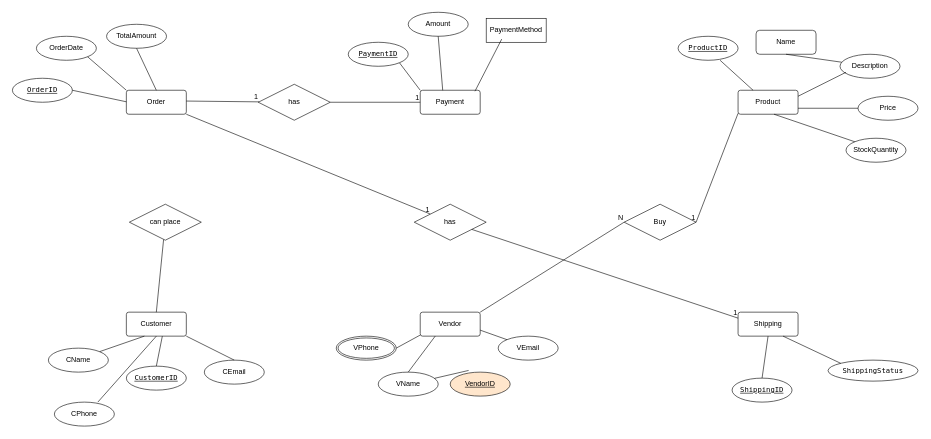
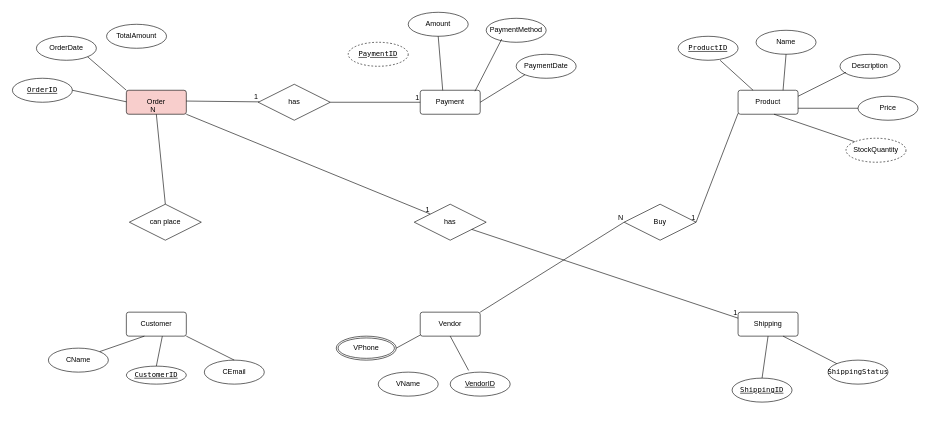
- <mxCell id="29" value="PaymentMethod" style="whiteSpace=wrap;html=1;align=center;rounded=0;" vertex="1" parent="1"><mxGeometry x="810" y="30" width="100" height="40" as="geometry" /></mxCell>
+ <mxCell id="29" value="PaymentMethod" style="ellipse;whiteSpace=wrap;html=1;align=center;" vertex="1" parent="1"><mxGeometry x="810" y="30" width="100" height="40" as="geometry" /></mxCell>
- <mxCell id="12" value="Name" style="whiteSpace=wrap;html=1;align=center;rounded=1;" vertex="1" parent="1"><mxGeometry x="1260" y="50" width="100" height="40" as="geometry" /></mxCell>
+ <mxCell id="12" value="Name" style="ellipse;whiteSpace=wrap;html=1;align=center;" vertex="1" parent="1"><mxGeometry x="1260" y="50" width="100" height="40" as="geometry" /></mxCell>
- <mxCell id="31" value="&lt;span style=&quot;font-family: monospace;&quot;&gt;PaymentID&lt;/span&gt;" style="ellipse;whiteSpace=wrap;html=1;align=center;fontStyle=4;" vertex="1" parent="1"><mxGeometry x="580" y="70" width="100" height="40" as="geometry" /></mxCell>
+ <mxCell id="31" value="&lt;span style=&quot;font-family: monospace;&quot;&gt;PaymentID&lt;/span&gt;" style="ellipse;whiteSpace=wrap;html=1;align=center;fontStyle=4;dashed=1;" vertex="1" parent="1"><mxGeometry x="580" y="70" width="100" height="40" as="geometry" /></mxCell>
- <mxCell id="18" value="" style="endArrow=none;html=1;rounded=0;exitX=0.5;exitY=1;exitDx=0;exitDy=0;" edge="1" parent="1" source="12" target="14"><mxGeometry relative="1" as="geometry"><mxPoint x="1320" y="90" as="sourcePoint" /><mxPoint x="1480" y="90" as="targetPoint" /></mxGeometry></mxCell>
+ <mxCell id="18" value="" style="endArrow=none;html=1;rounded=0;entryX=0.75;entryY=0;entryDx=0;entryDy=0;exitX=0.5;exitY=1;exitDx=0;exitDy=0;" edge="1" parent="1" source="12" target="3"><mxGeometry relative="1" as="geometry"><mxPoint x="1320" y="90" as="sourcePoint" /><mxPoint x="1480" y="90" as="targetPoint" /></mxGeometry></mxCell>
+ <mxCell id="32" value="PaymentDate" style="ellipse;whiteSpace=wrap;html=1;align=center;" vertex="1" parent="1"><mxGeometry x="860" y="90" width="100" height="40" as="geometry" /></mxCell>
- <mxCell id="47" value="" style="endArrow=none;html=1;rounded=0;exitX=0.5;exitY=1;exitDx=0;exitDy=0;entryX=0.5;entryY=0;entryDx=0;entryDy=0;" edge="1" parent="1" source="26" target="4"><mxGeometry relative="1" as="geometry"><mxPoint x="141" y="182" as="sourcePoint" /><mxPoint x="230" y="189.23" as="targetPoint" /></mxGeometry></mxCell>
- <mxCell id="48" value="" style="endArrow=none;html=1;rounded=0;entryX=0;entryY=0;entryDx=0;entryDy=0;exitX=1;exitY=1;exitDx=0;exitDy=0;" edge="1" parent="1" source="31" target="7"><mxGeometry relative="1" as="geometry"><mxPoint x="370" y="300" as="sourcePoint" /><mxPoint x="530" y="300" as="targetPoint" /></mxGeometry></mxCell>
+ <mxCell id="51" value="" style="endArrow=none;html=1;rounded=0;exitX=1;exitY=0.5;exitDx=0;exitDy=0;entryX=0;entryY=1;entryDx=0;entryDy=0;" edge="1" parent="1" source="7" target="32"><mxGeometry relative="1" as="geometry"><mxPoint x="800" y="122.77" as="sourcePoint" /><mxPoint x="889" y="130" as="targetPoint" /></mxGeometry></mxCell>
- <mxCell id="4" value="Order" style="rounded=1;arcSize=10;whiteSpace=wrap;html=1;align=center;" vertex="1" parent="1"><mxGeometry x="210" y="150" width="100" height="40" as="geometry" /></mxCell>
+ <mxCell id="4" value="Order" style="rounded=1;arcSize=10;whiteSpace=wrap;html=1;align=center;fillColor=#f8cecc;" vertex="1" parent="1"><mxGeometry x="210" y="150" width="100" height="40" as="geometry" /></mxCell>
- <mxCell id="16" value="StockQuantity" style="ellipse;whiteSpace=wrap;html=1;align=center;" vertex="1" parent="1"><mxGeometry x="1410" y="230" width="100" height="40" as="geometry" /></mxCell>
+ <mxCell id="16" value="StockQuantity" style="ellipse;whiteSpace=wrap;html=1;align=center;dashed=1;" vertex="1" parent="1"><mxGeometry x="1410" y="230" width="100" height="40" as="geometry" /></mxCell>
+ <mxCell id="60" value="" style="endArrow=none;html=1;rounded=0;exitX=0.5;exitY=0;exitDx=0;exitDy=0;entryX=0.5;entryY=1;entryDx=0;entryDy=0;" edge="1" parent="1" source="59" target="4"><mxGeometry relative="1" as="geometry"><mxPoint x="300" y="250" as="sourcePoint" /><mxPoint x="460" y="250" as="targetPoint" /></mxGeometry></mxCell>
+ <mxCell id="61" value="N" style="resizable=0;html=1;whiteSpace=wrap;align=right;verticalAlign=bottom;" connectable="0" vertex="1" parent="60"><mxGeometry x="1" relative="1" as="geometry" /></mxCell>
- <mxCell id="57" value="" style="endArrow=none;html=1;rounded=0;exitX=0.5;exitY=0;exitDx=0;exitDy=0;" edge="1" parent="1" source="6" target="59"><mxGeometry relative="1" as="geometry"><mxPoint x="300" y="250" as="sourcePoint" /><mxPoint x="260" y="370" as="targetPoint" /></mxGeometry></mxCell>
- <mxCell id="58" value="1" style="resizable=0;html=1;whiteSpace=wrap;align=right;verticalAlign=bottom;" connectable="0" vertex="1" parent="57"><mxGeometry x="1" relative="1" as="geometry" /></mxCell>
- <mxCell id="40" value="" style="endArrow=none;html=1;rounded=0;exitX=0;exitY=0;exitDx=0;exitDy=0;entryX=1;entryY=0.75;entryDx=0;entryDy=0;" edge="1" parent="1" source="10" target="2"><mxGeometry relative="1" as="geometry"><mxPoint x="690" y="610" as="sourcePoint" /><mxPoint x="730" y="588.18" as="targetPoint" /></mxGeometry></mxCell>
- <mxCell id="10" value="VEmail" style="ellipse;whiteSpace=wrap;html=1;align=center;" vertex="1" parent="1"><mxGeometry x="830" y="560" width="100" height="40" as="geometry" /></mxCell>
- <mxCell id="38" value="" style="endArrow=none;html=1;rounded=0;exitX=0.5;exitY=0;exitDx=0;exitDy=0;entryX=0.25;entryY=1;entryDx=0;entryDy=0;" edge="1" parent="1" source="9" target="2"><mxGeometry relative="1" as="geometry"><mxPoint x="670" y="590" as="sourcePoint" /><mxPoint x="710" y="568.18" as="targetPoint" /></mxGeometry></mxCell>
- <mxCell id="42" value="" style="endArrow=none;html=1;rounded=0;exitX=0.725;exitY=-0.002;exitDx=0;exitDy=0;entryX=0.5;entryY=1;entryDx=0;entryDy=0;exitPerimeter=0;" edge="1" parent="1" source="25" target="6"><mxGeometry relative="1" as="geometry"><mxPoint x="175" y="596" as="sourcePoint" /><mxPoint x="250" y="570" as="targetPoint" /></mxGeometry></mxCell>
- <mxCell id="34" value="&lt;code&gt;ShippingStatus&lt;/code&gt;" style="ellipse;whiteSpace=wrap;html=1;align=center;" vertex="1" parent="1"><mxGeometry x="1380" y="600" width="150" height="35" as="geometry" /></mxCell>
+ <mxCell id="34" value="&lt;code&gt;ShippingStatus&lt;/code&gt;" style="ellipse;whiteSpace=wrap;html=1;align=center;" vertex="1" parent="1"><mxGeometry x="1380" y="600" width="100" height="40" as="geometry" /></mxCell>
- <mxCell id="39" value="" style="endArrow=none;html=1;rounded=0;exitX=0.307;exitY=-0.07;exitDx=0;exitDy=0;exitPerimeter=0;" edge="1" parent="1" source="8" target="9"><mxGeometry relative="1" as="geometry"><mxPoint x="680" y="600" as="sourcePoint" /><mxPoint y="578.18" as="targetPoint" x="720" /></mxGeometry></mxCell>
+ <mxCell id="39" value="" style="endArrow=none;html=1;rounded=0;exitX=0.307;exitY=-0.07;exitDx=0;exitDy=0;entryX=0.5;entryY=1;entryDx=0;entryDy=0;exitPerimeter=0;" edge="1" parent="1" source="8" target="2"><mxGeometry relative="1" as="geometry"><mxPoint x="680" y="600" as="sourcePoint" /><mxPoint y="578.18" as="targetPoint" x="720" /></mxGeometry></mxCell>
- <mxCell id="22" value="&lt;code&gt;CustomerID&lt;/code&gt;" style="ellipse;whiteSpace=wrap;html=1;align=center;fontStyle=4;" vertex="1" parent="1"><mxGeometry x="210" y="610" width="100" height="40" as="geometry" /></mxCell>
+ <mxCell id="22" value="&lt;code&gt;CustomerID&lt;/code&gt;" style="ellipse;whiteSpace=wrap;html=1;align=center;fontStyle=4;" vertex="1" parent="1"><mxGeometry x="210" y="610" width="100" height="30" as="geometry" /></mxCell>
- <mxCell id="8" value="VendorID" style="ellipse;whiteSpace=wrap;html=1;align=center;fontStyle=4;fillColor=#ffe6cc;" vertex="1" parent="1"><mxGeometry x="750" y="620" width="100" height="40" as="geometry" /></mxCell>
+ <mxCell id="8" value="VendorID" style="ellipse;whiteSpace=wrap;html=1;align=center;fontStyle=4;" vertex="1" parent="1"><mxGeometry x="750" y="620" width="100" height="40" as="geometry" /></mxCell>
- <mxCell id="25" value="CPhone" style="ellipse;whiteSpace=wrap;html=1;align=center;" vertex="1" parent="1"><mxGeometry x="90" y="670" width="100" height="40" as="geometry" /></mxCell>
